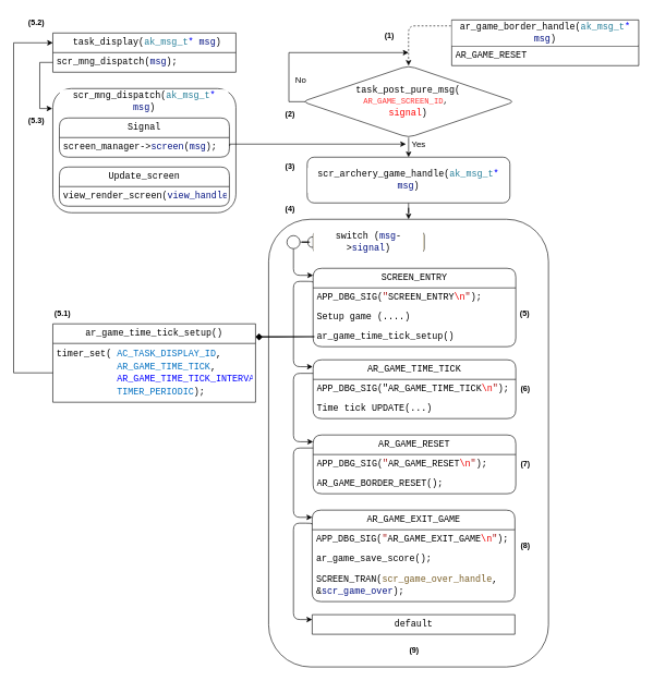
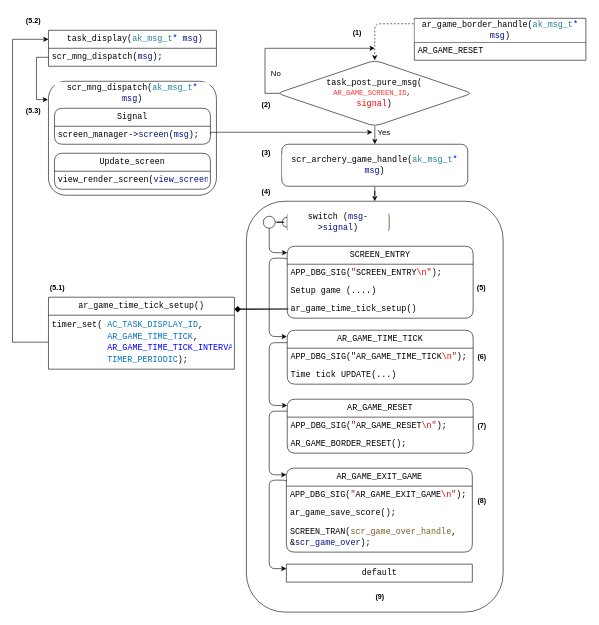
- <mxCell id="54" value="&lt;div style=&quot;background-color: rgb(255, 255, 255); font-family: Consolas, &amp;quot;Courier New&amp;quot;, monospace; font-size: 14px; line-height: 19px;&quot;&gt;&lt;div style=&quot;line-height: 19px;&quot;&gt;&lt;div style=&quot;line-height: 19px;&quot;&gt;&lt;div style=&quot;line-height: 19px;&quot;&gt;&lt;div style=&quot;line-height: 19px;&quot;&gt;view_render_screen(&lt;span style=&quot;color: #001080;&quot;&gt;view_handle&lt;/span&gt;);&lt;/div&gt;&lt;/div&gt;&lt;/div&gt;&lt;/div&gt;&lt;/div&gt;" style="text;strokeColor=none;fillColor=none;align=left;verticalAlign=middle;spacingLeft=4;spacingRight=4;overflow=hidden;points=[[0,0.5],[1,0.5]];portConstraint=eastwest;rotatable=0;whiteSpace=wrap;html=1;rounded=1;" parent="53" vertex="1"><mxGeometry y="30" width="260" height="30" as="geometry" /></mxCell>
+ <mxCell id="54" value="&lt;div style=&quot;background-color: rgb(255, 255, 255); font-family: Consolas, &amp;quot;Courier New&amp;quot;, monospace; font-size: 14px; line-height: 19px;&quot;&gt;&lt;div style=&quot;line-height: 19px;&quot;&gt;&lt;div style=&quot;line-height: 19px;&quot;&gt;&lt;div style=&quot;line-height: 19px;&quot;&gt;&lt;div style=&quot;line-height: 19px;&quot;&gt;view_render_screen(&lt;span style=&quot;color: #001080;&quot;&gt;view_screen&lt;/span&gt;);&lt;/div&gt;&lt;/div&gt;&lt;/div&gt;&lt;/div&gt;&lt;/div&gt;" style="text;strokeColor=none;fillColor=none;align=left;verticalAlign=middle;spacingLeft=4;spacingRight=4;overflow=hidden;points=[[0,0.5],[1,0.5]];portConstraint=eastwest;rotatable=0;whiteSpace=wrap;html=1;rounded=1;" parent="53" vertex="1"><mxGeometry y="30" width="260" height="30" as="geometry" /></mxCell>
